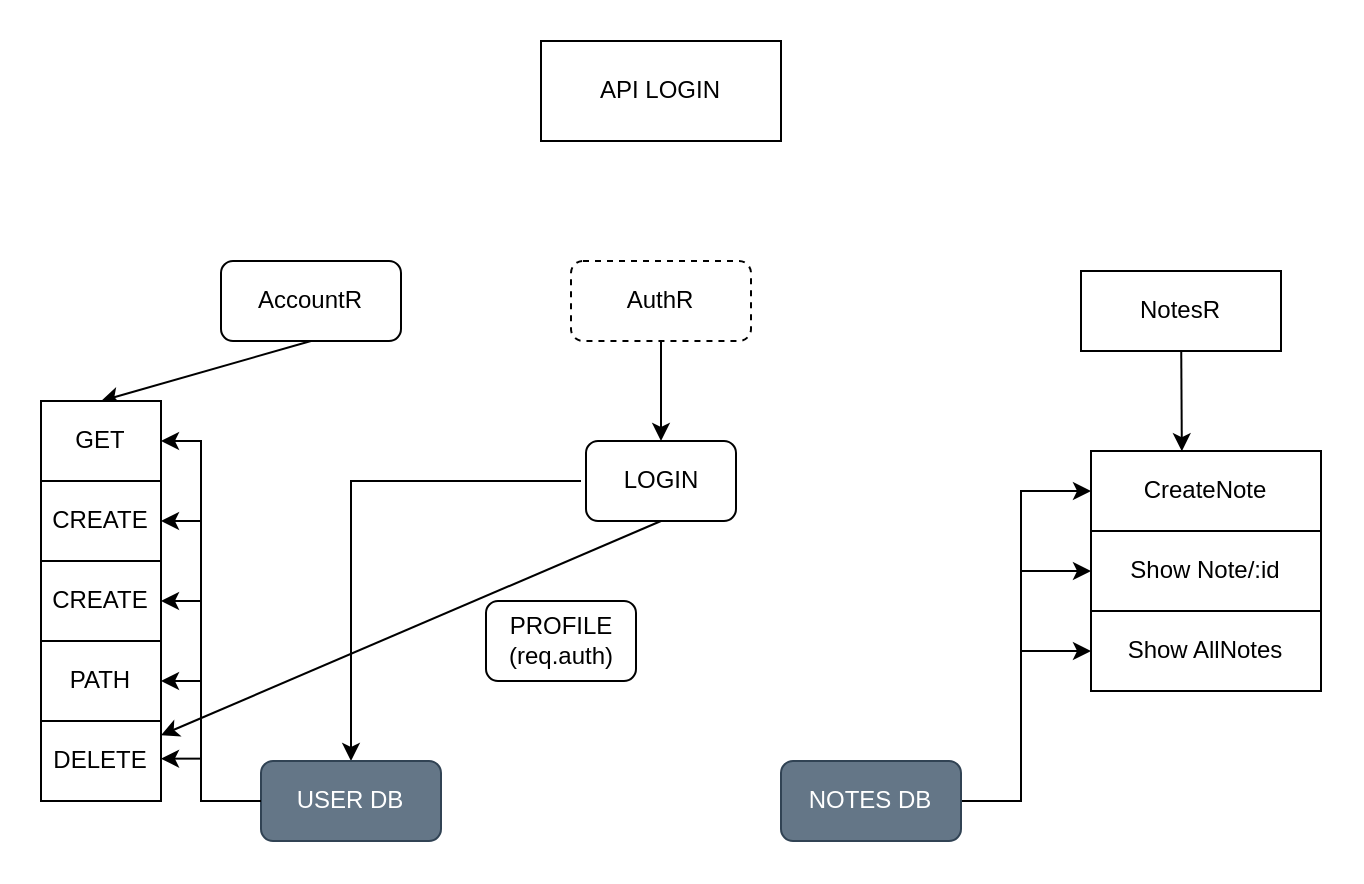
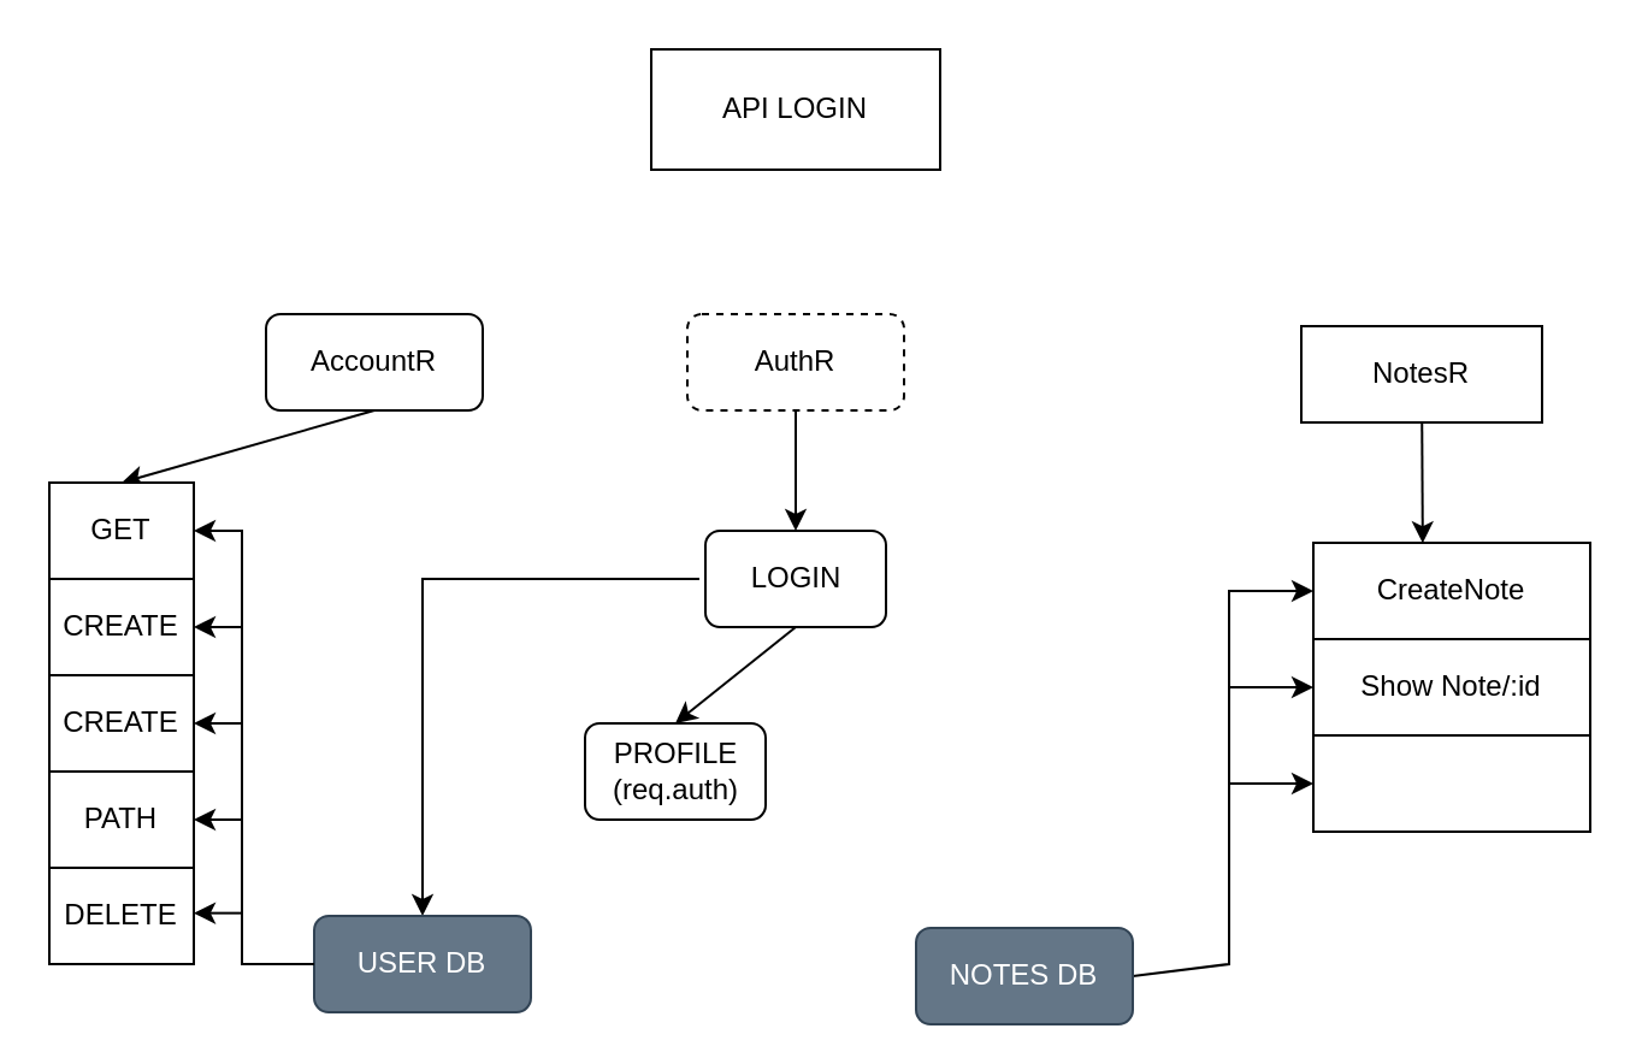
- <mxCell id="20" style="edgeStyle=none;html=1;exitX=0.5;exitY=1;exitDx=0;exitDy=0;" edge="1" parent="1" source="22" target="19"><mxGeometry relative="1" as="geometry" /></mxCell>
+ <mxCell id="20" style="edgeStyle=none;html=1;exitX=0.5;exitY=1;exitDx=0;exitDy=0;entryX=0.5;entryY=0;entryDx=0;entryDy=0;" edge="1" parent="1" source="22" target="23"><mxGeometry relative="1" as="geometry" /></mxCell>
- <mxCell id="30" value="Show AllNotes" style="shape=partialRectangle;html=1;whiteSpace=wrap;connectable=0;fillColor=none;top=0;left=0;bottom=0;right=0;overflow=hidden;pointerEvents=1;" vertex="1" parent="29"><mxGeometry width="115" height="40" as="geometry"><mxRectangle width="115" height="40" as="alternateBounds" /></mxGeometry></mxCell>
- <mxCell id="33" value="NOTES DB" style="rounded=1;whiteSpace=wrap;html=1;fillColor=#647687;fontColor=#ffffff;strokeColor=#314354;" vertex="1" parent="1"><mxGeometry x="390" y="380" width="90" height="40" as="geometry" /></mxCell>
+ <mxCell id="33" value="NOTES DB" style="rounded=1;whiteSpace=wrap;html=1;fillColor=#647687;fontColor=#ffffff;strokeColor=#314354;" vertex="1" parent="1"><mxGeometry x="380" y="385" width="90" height="40" as="geometry" /></mxCell>
